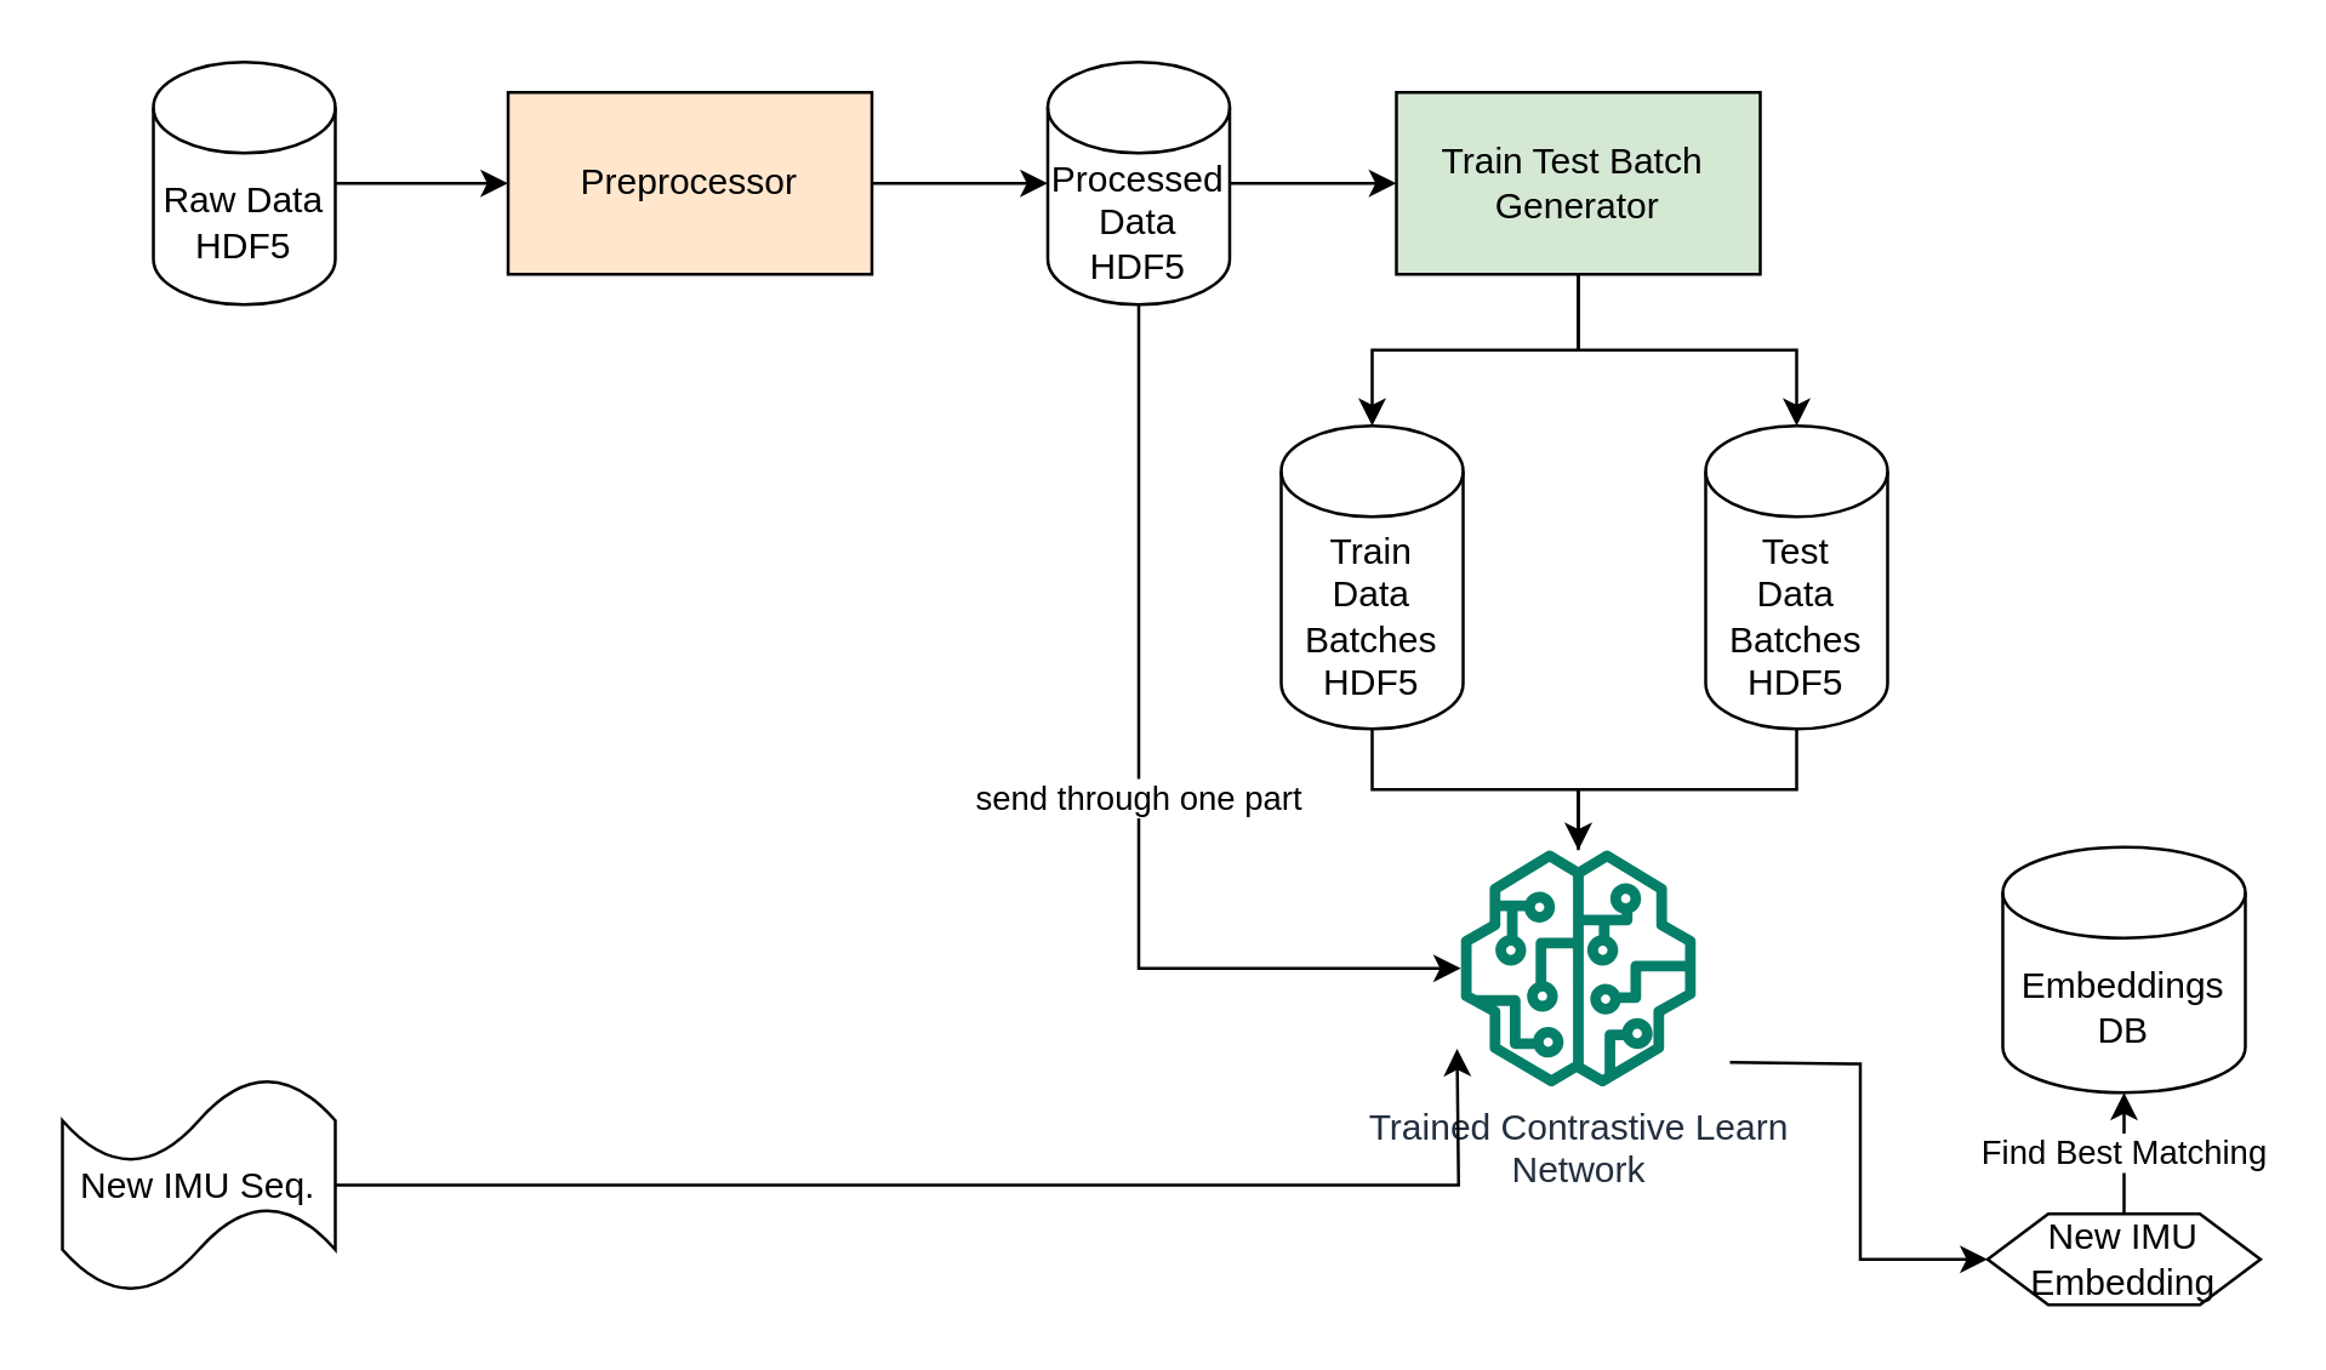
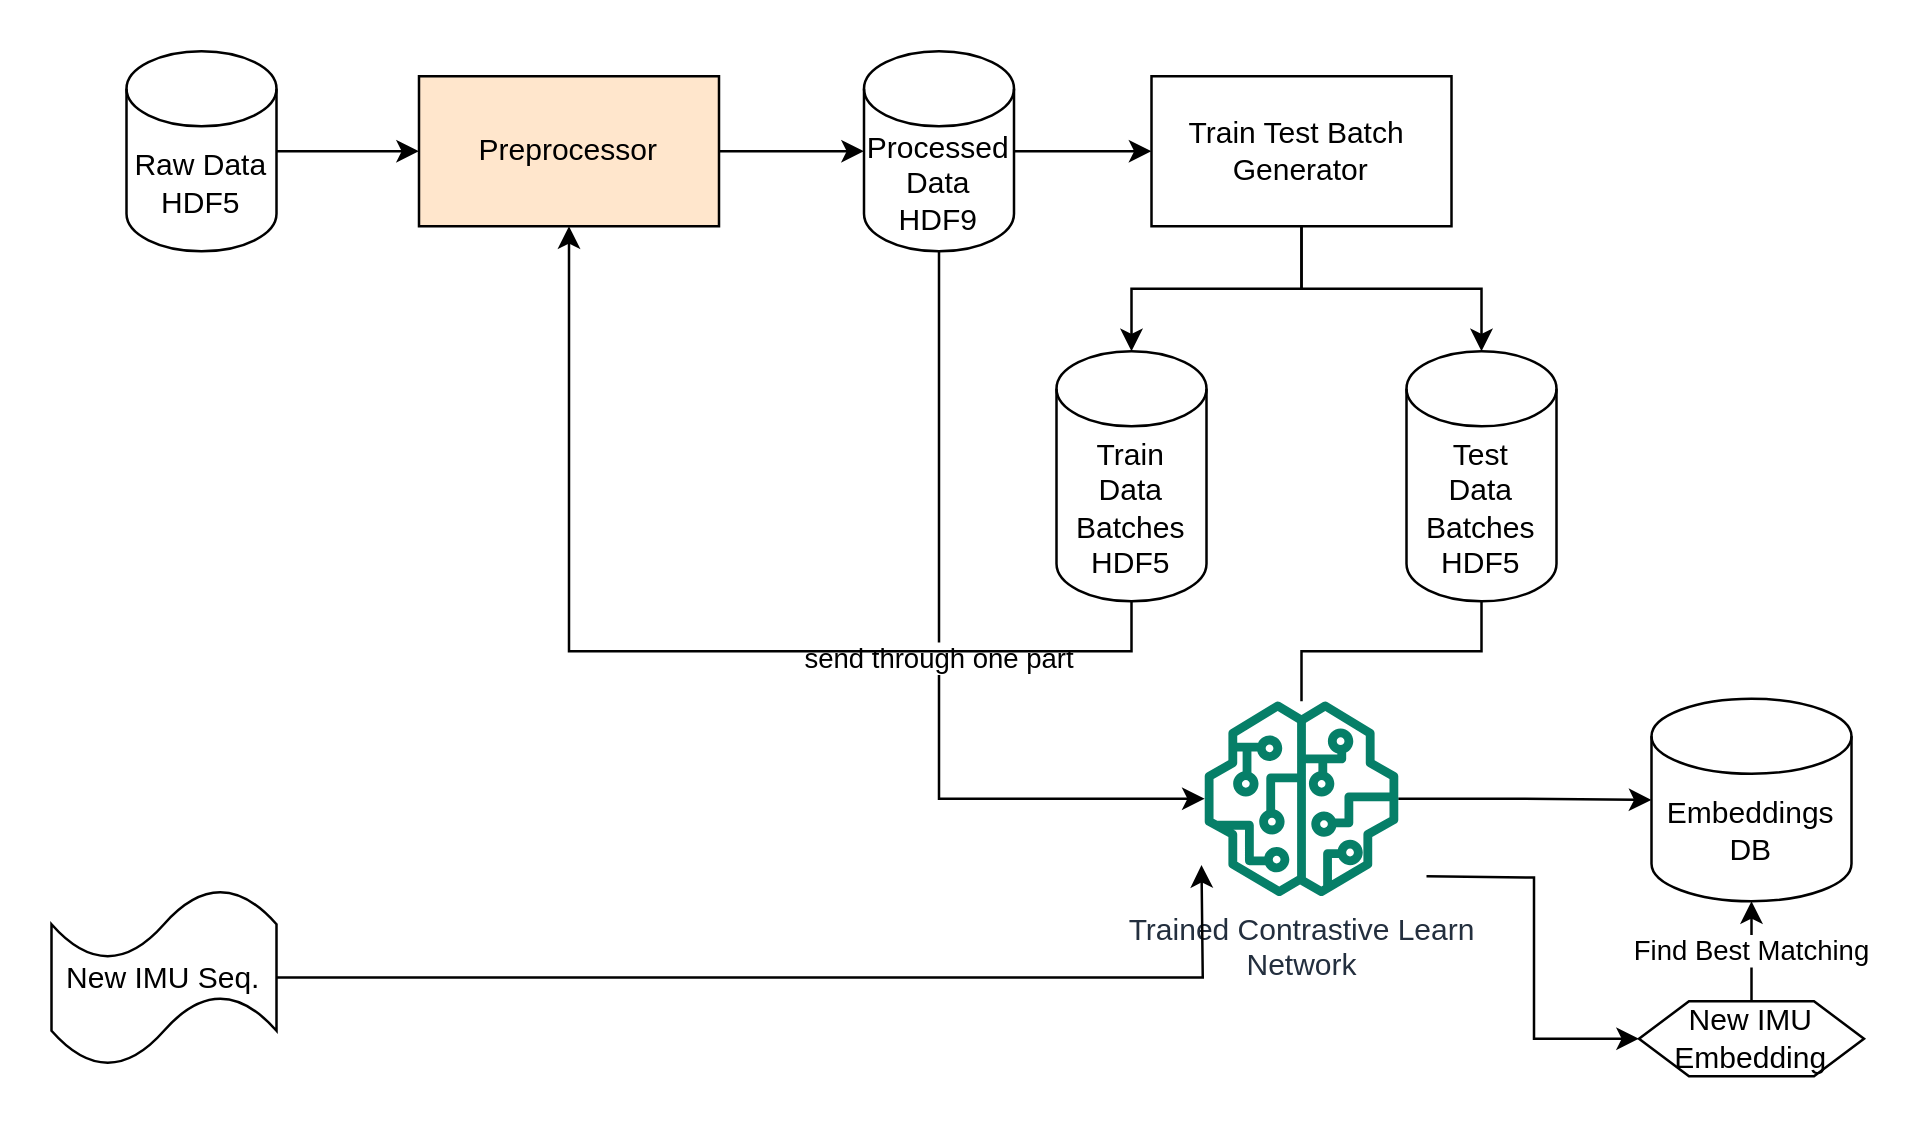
- <mxCell id="6" value="Train Test Batch&amp;nbsp;&lt;br&gt;Generator" style="rounded=0;whiteSpace=wrap;html=1;fillColor=#d5e8d4;" vertex="1" parent="1"><mxGeometry x="460" y="30" width="120" height="60" as="geometry" /></mxCell>
+ <mxCell id="6" value="Train Test Batch&amp;nbsp;&lt;br&gt;Generator" style="rounded=0;whiteSpace=wrap;html=1;" vertex="1" parent="1"><mxGeometry x="460" y="30" width="120" height="60" as="geometry" /></mxCell>
- <mxCell id="11" value="Processed&lt;br&gt;Data HDF5" style="shape=cylinder3;whiteSpace=wrap;html=1;boundedLbl=1;backgroundOutline=1;size=15;" vertex="1" parent="1"><mxGeometry x="345" y="20" width="60" height="80" as="geometry" /></mxCell>
+ <mxCell id="11" value="Processed&lt;br&gt;Data HDF9" style="shape=cylinder3;whiteSpace=wrap;html=1;boundedLbl=1;backgroundOutline=1;size=15;" vertex="1" parent="1"><mxGeometry x="345" y="20" width="60" height="80" as="geometry" /></mxCell>
- <mxCell id="12" style="edgeStyle=orthogonalEdgeStyle;rounded=0;orthogonalLoop=1;jettySize=auto;html=1;exitX=0.5;exitY=1;exitDx=0;exitDy=0;exitPerimeter=0;" edge="1" parent="1" source="13" target="18"><mxGeometry relative="1" as="geometry" /></mxCell>
+ <mxCell id="12" style="edgeStyle=orthogonalEdgeStyle;rounded=0;orthogonalLoop=1;jettySize=auto;html=1;exitX=0.5;exitY=1;exitDx=0;exitDy=0;exitPerimeter=0;" edge="1" parent="1" source="13" target="3"><mxGeometry relative="1" as="geometry" /></mxCell>
+ <mxCell id="16" style="edgeStyle=orthogonalEdgeStyle;rounded=0;orthogonalLoop=1;jettySize=auto;html=1;" edge="1" parent="1" source="18" target="19"><mxGeometry relative="1" as="geometry" /></mxCell>
